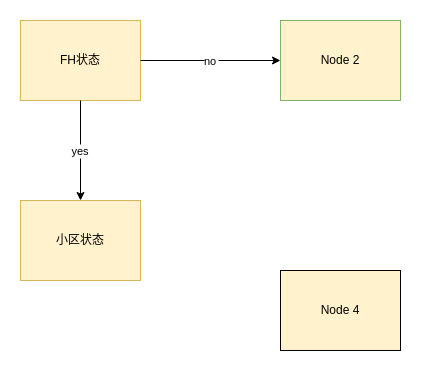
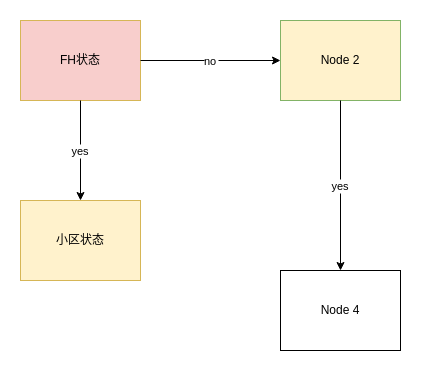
- <mxCell id="2" value="FH状态" style="whiteSpace=wrap;rounded=0;fillColor=#fff2cc;strokeColor=#d6b656;dashed=0;" vertex="1" parent="1"><mxGeometry x="20" y="20" width="120" height="80" as="geometry" /></mxCell>
+ <mxCell id="2" value="FH状态" style="whiteSpace=wrap;rounded=0;fillColor=#f8cecc;strokeColor=#d6b656;dashed=0;" vertex="1" parent="1"><mxGeometry x="20" y="20" width="120" height="80" as="geometry" /></mxCell>
+ <mxCell id="8" style="edgeStyle=orthogonalEdgeStyle;orthogonalLoop=1;rounded=0;jettySize=auto;entryX=0.5;entryY=0;entryDx=0;entryDy=0;" edge="1" parent="1" source="3" target="5" value="yes"><mxGeometry relative="1" as="geometry" /></mxCell>
- <mxCell id="5" value="Node 4" style="whiteSpace=wrap;rounded=0;dashed=0;fillColor=#fff2cc;" vertex="1" parent="1"><mxGeometry x="280" y="270" width="120" height="80" as="geometry" /></mxCell>
+ <mxCell id="5" value="Node 4" style="whiteSpace=wrap;rounded=0;dashed=0;" vertex="1" parent="1"><mxGeometry x="280" y="270" width="120" height="80" as="geometry" /></mxCell>
